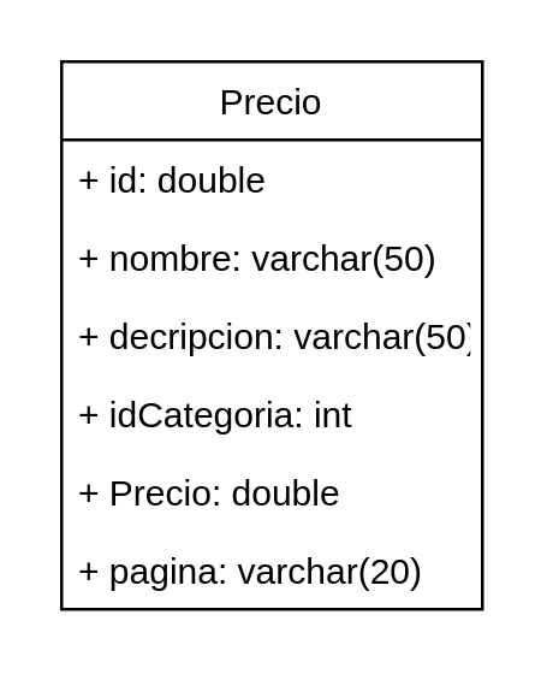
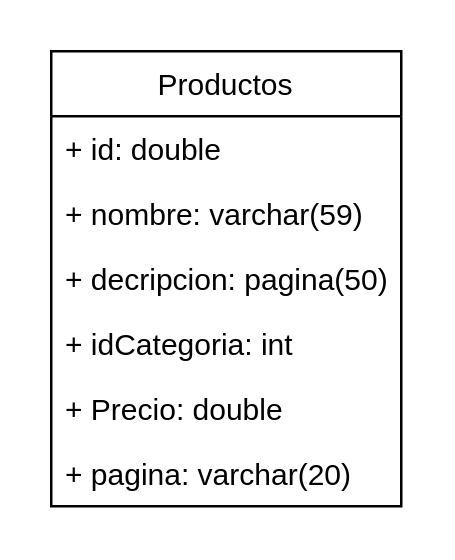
- <mxCell id="2" value="Precio" style="swimlane;fontStyle=0;childLayout=stackLayout;horizontal=1;startSize=26;fillColor=none;horizontalStack=0;resizeParent=1;resizeParentMax=0;resizeLast=0;collapsible=1;marginBottom=0;" vertex="1" parent="1"><mxGeometry x="20" y="20" width="140" height="182" as="geometry" /></mxCell>
+ <mxCell id="2" value="Productos" style="swimlane;fontStyle=0;childLayout=stackLayout;horizontal=1;startSize=26;fillColor=none;horizontalStack=0;resizeParent=1;resizeParentMax=0;resizeLast=0;collapsible=1;marginBottom=0;" vertex="1" parent="1"><mxGeometry x="20" y="20" width="140" height="182" as="geometry" /></mxCell>
- <mxCell id="4" value="+ nombre: varchar(50)" style="text;strokeColor=none;fillColor=none;align=left;verticalAlign=top;spacingLeft=4;spacingRight=4;overflow=hidden;rotatable=0;points=[[0,0.5],[1,0.5]];portConstraint=eastwest;" vertex="1" parent="2"><mxGeometry y="52" width="140" height="26" as="geometry" /></mxCell>
+ <mxCell id="4" value="+ nombre: varchar(59)" style="text;strokeColor=none;fillColor=none;align=left;verticalAlign=top;spacingLeft=4;spacingRight=4;overflow=hidden;rotatable=0;points=[[0,0.5],[1,0.5]];portConstraint=eastwest;" vertex="1" parent="2"><mxGeometry y="52" width="140" height="26" as="geometry" /></mxCell>
- <mxCell id="5" value="+ decripcion: varchar(50)" style="text;strokeColor=none;fillColor=none;align=left;verticalAlign=top;spacingLeft=4;spacingRight=4;overflow=hidden;rotatable=0;points=[[0,0.5],[1,0.5]];portConstraint=eastwest;" vertex="1" parent="2"><mxGeometry y="78" width="140" height="26" as="geometry" /></mxCell>
+ <mxCell id="5" value="+ decripcion: pagina(50)" style="text;strokeColor=none;fillColor=none;align=left;verticalAlign=top;spacingLeft=4;spacingRight=4;overflow=hidden;rotatable=0;points=[[0,0.5],[1,0.5]];portConstraint=eastwest;" vertex="1" parent="2"><mxGeometry y="78" width="140" height="26" as="geometry" /></mxCell>
